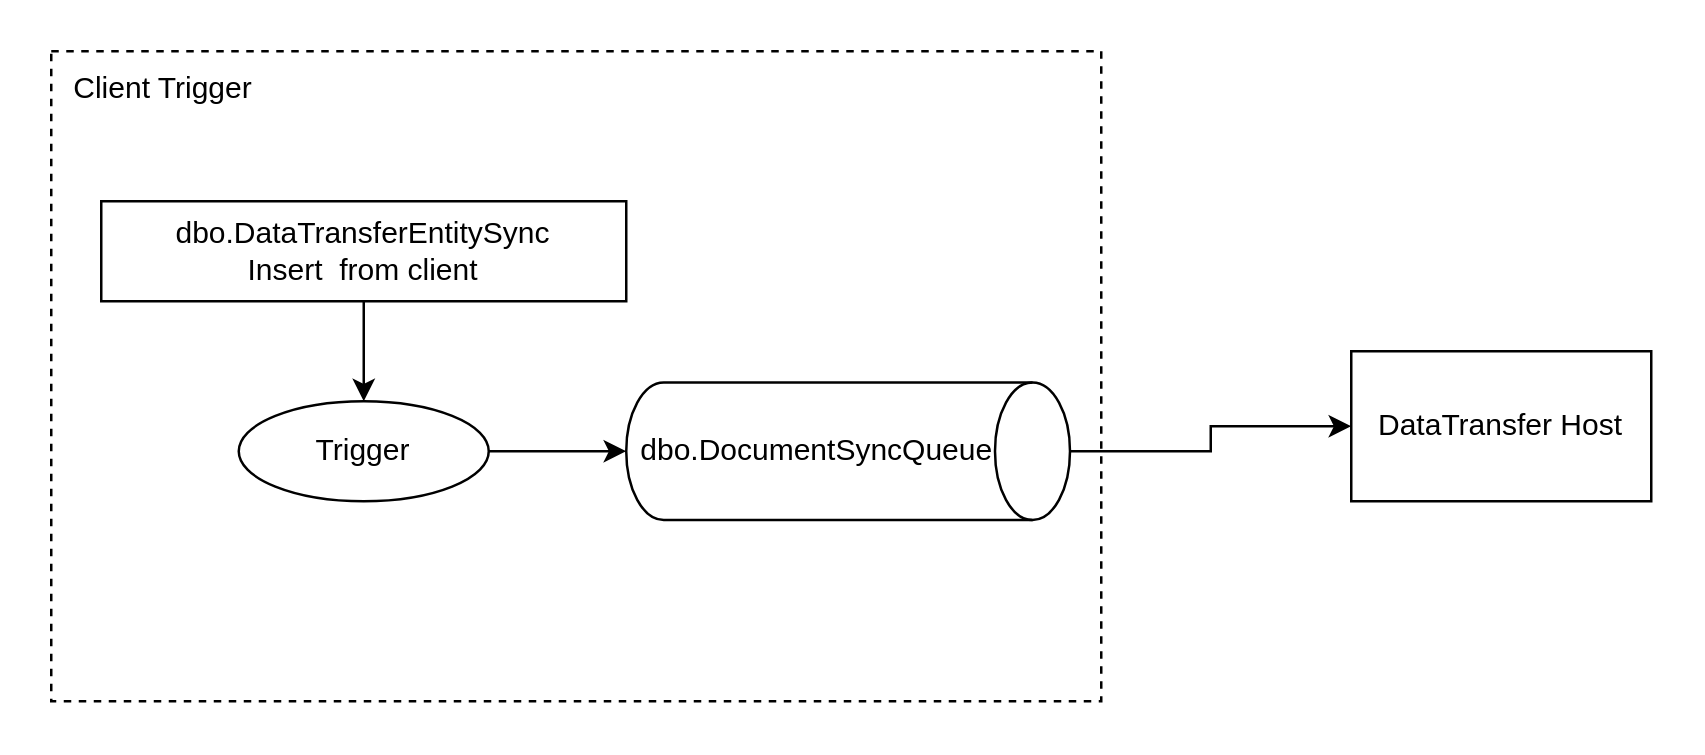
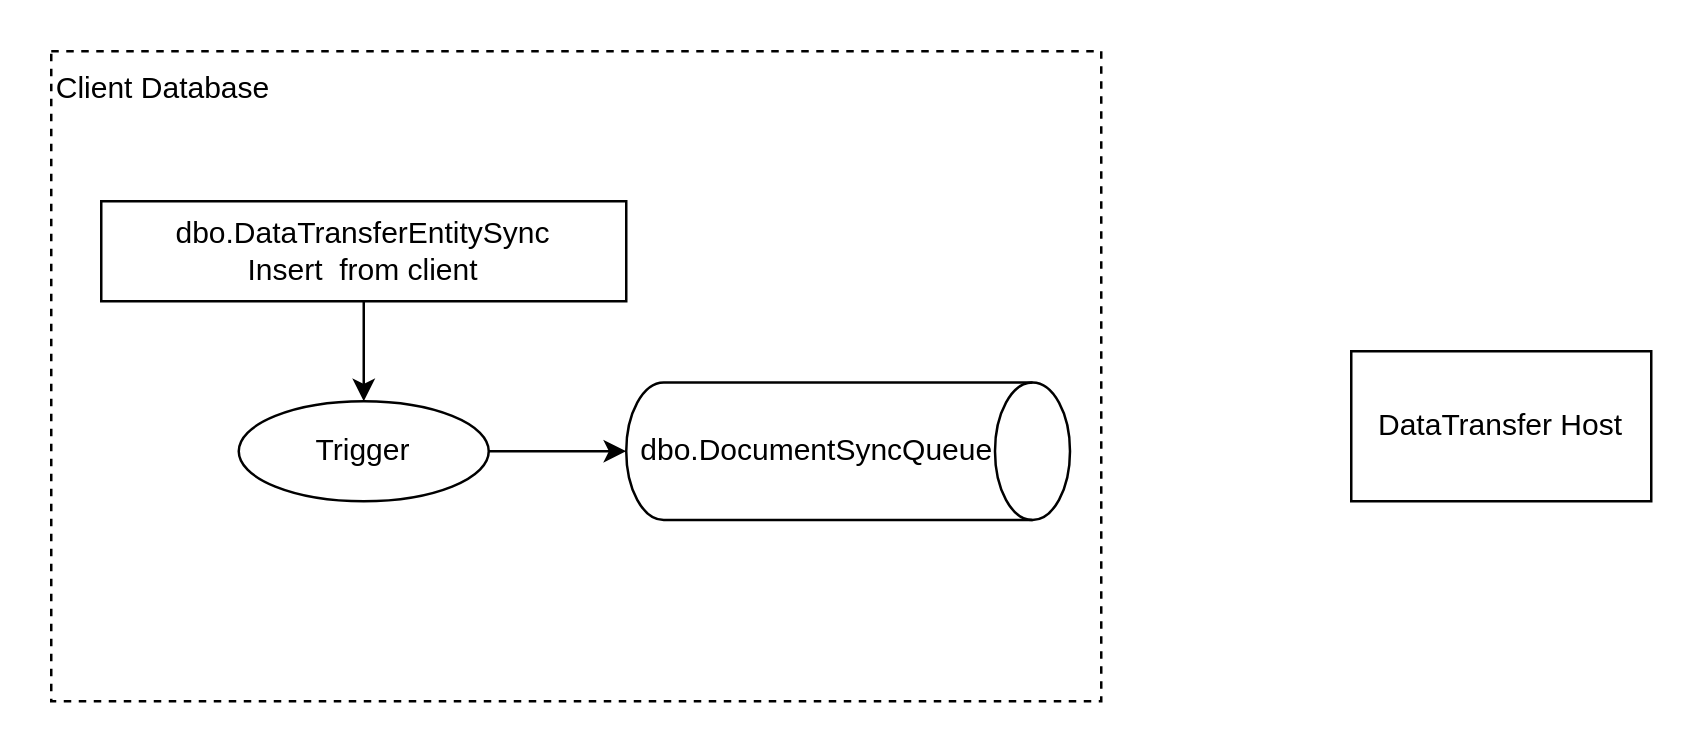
- <mxCell id="9" value="Client Trigger" style="text;html=1;align=center;verticalAlign=middle;whiteSpace=wrap;rounded=0;" vertex="1" parent="1"><mxGeometry x="20" y="20" width="90" height="30" as="geometry" /></mxCell>
+ <mxCell id="9" value="Client Database" style="text;html=1;align=center;verticalAlign=middle;whiteSpace=wrap;rounded=0;" vertex="1" parent="1"><mxGeometry x="20" y="20" width="90" height="30" as="geometry" /></mxCell>
- <mxCell id="5" style="edgeStyle=orthogonalEdgeStyle;rounded=0;orthogonalLoop=1;jettySize=auto;html=1;exitX=0.5;exitY=0;exitDx=0;exitDy=0;exitPerimeter=0;entryX=0;entryY=0.5;entryDx=0;entryDy=0;" edge="1" parent="1" source="6" target="10"><mxGeometry relative="1" as="geometry" /></mxCell>
